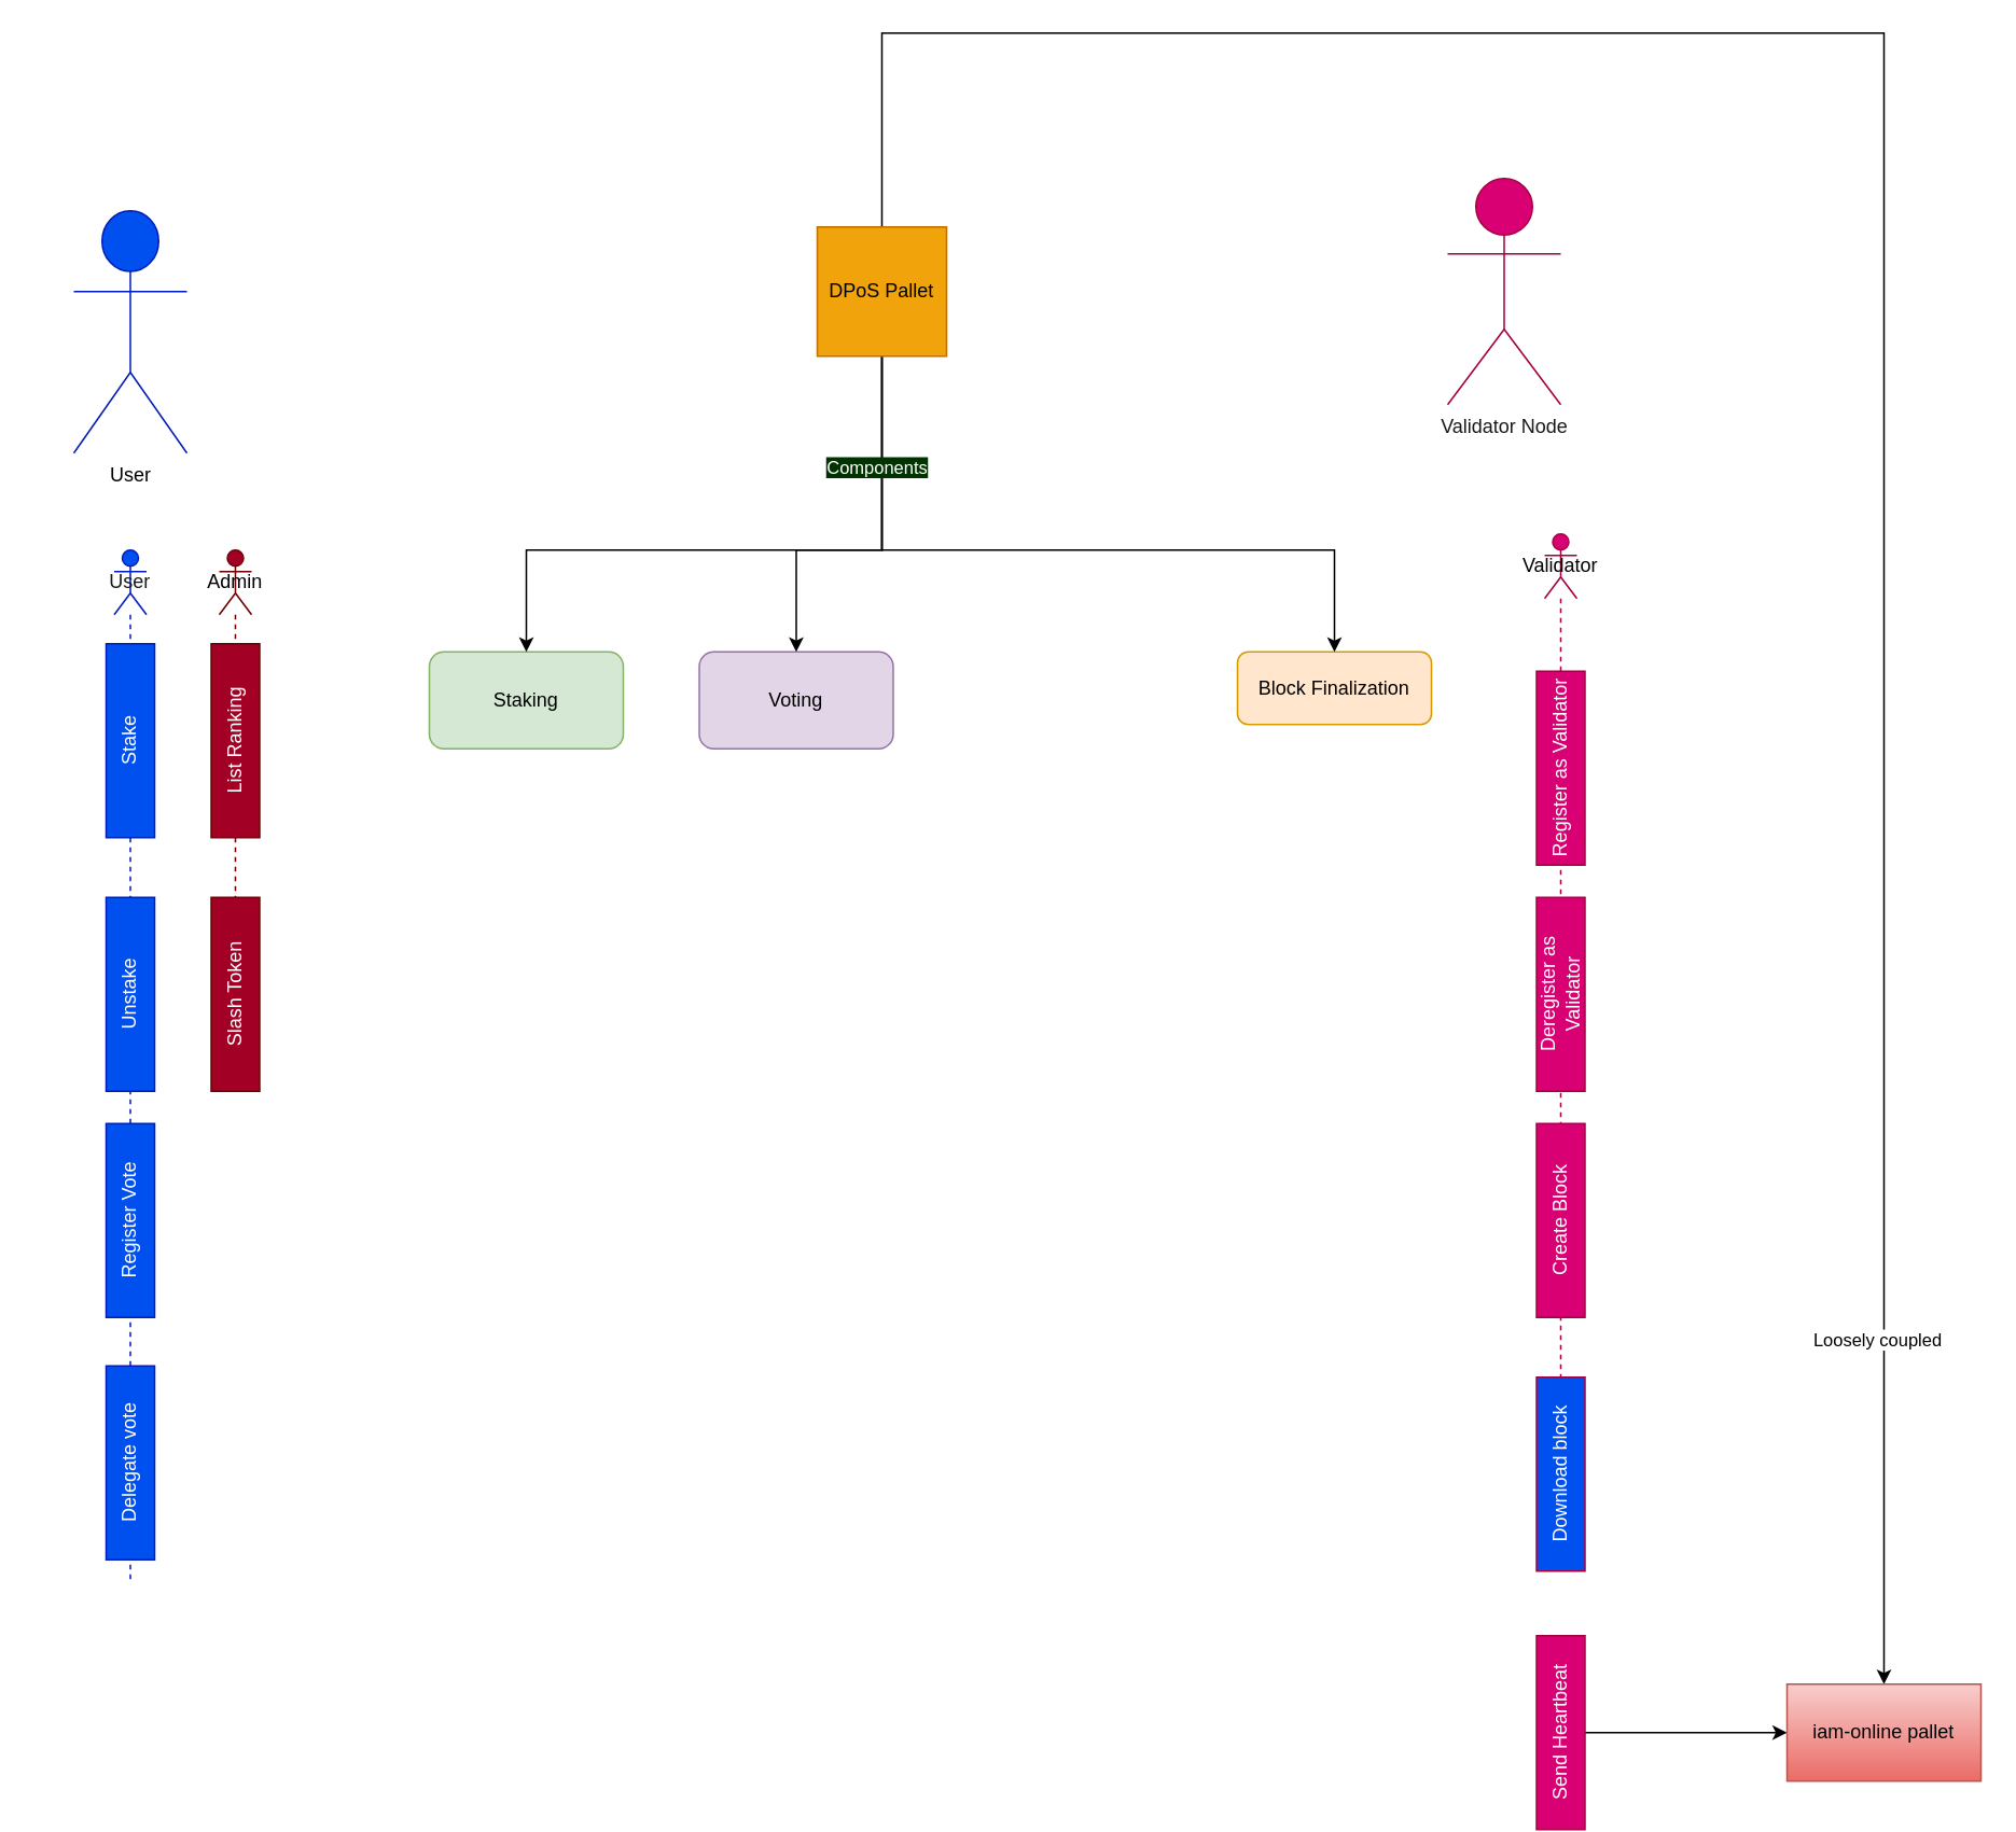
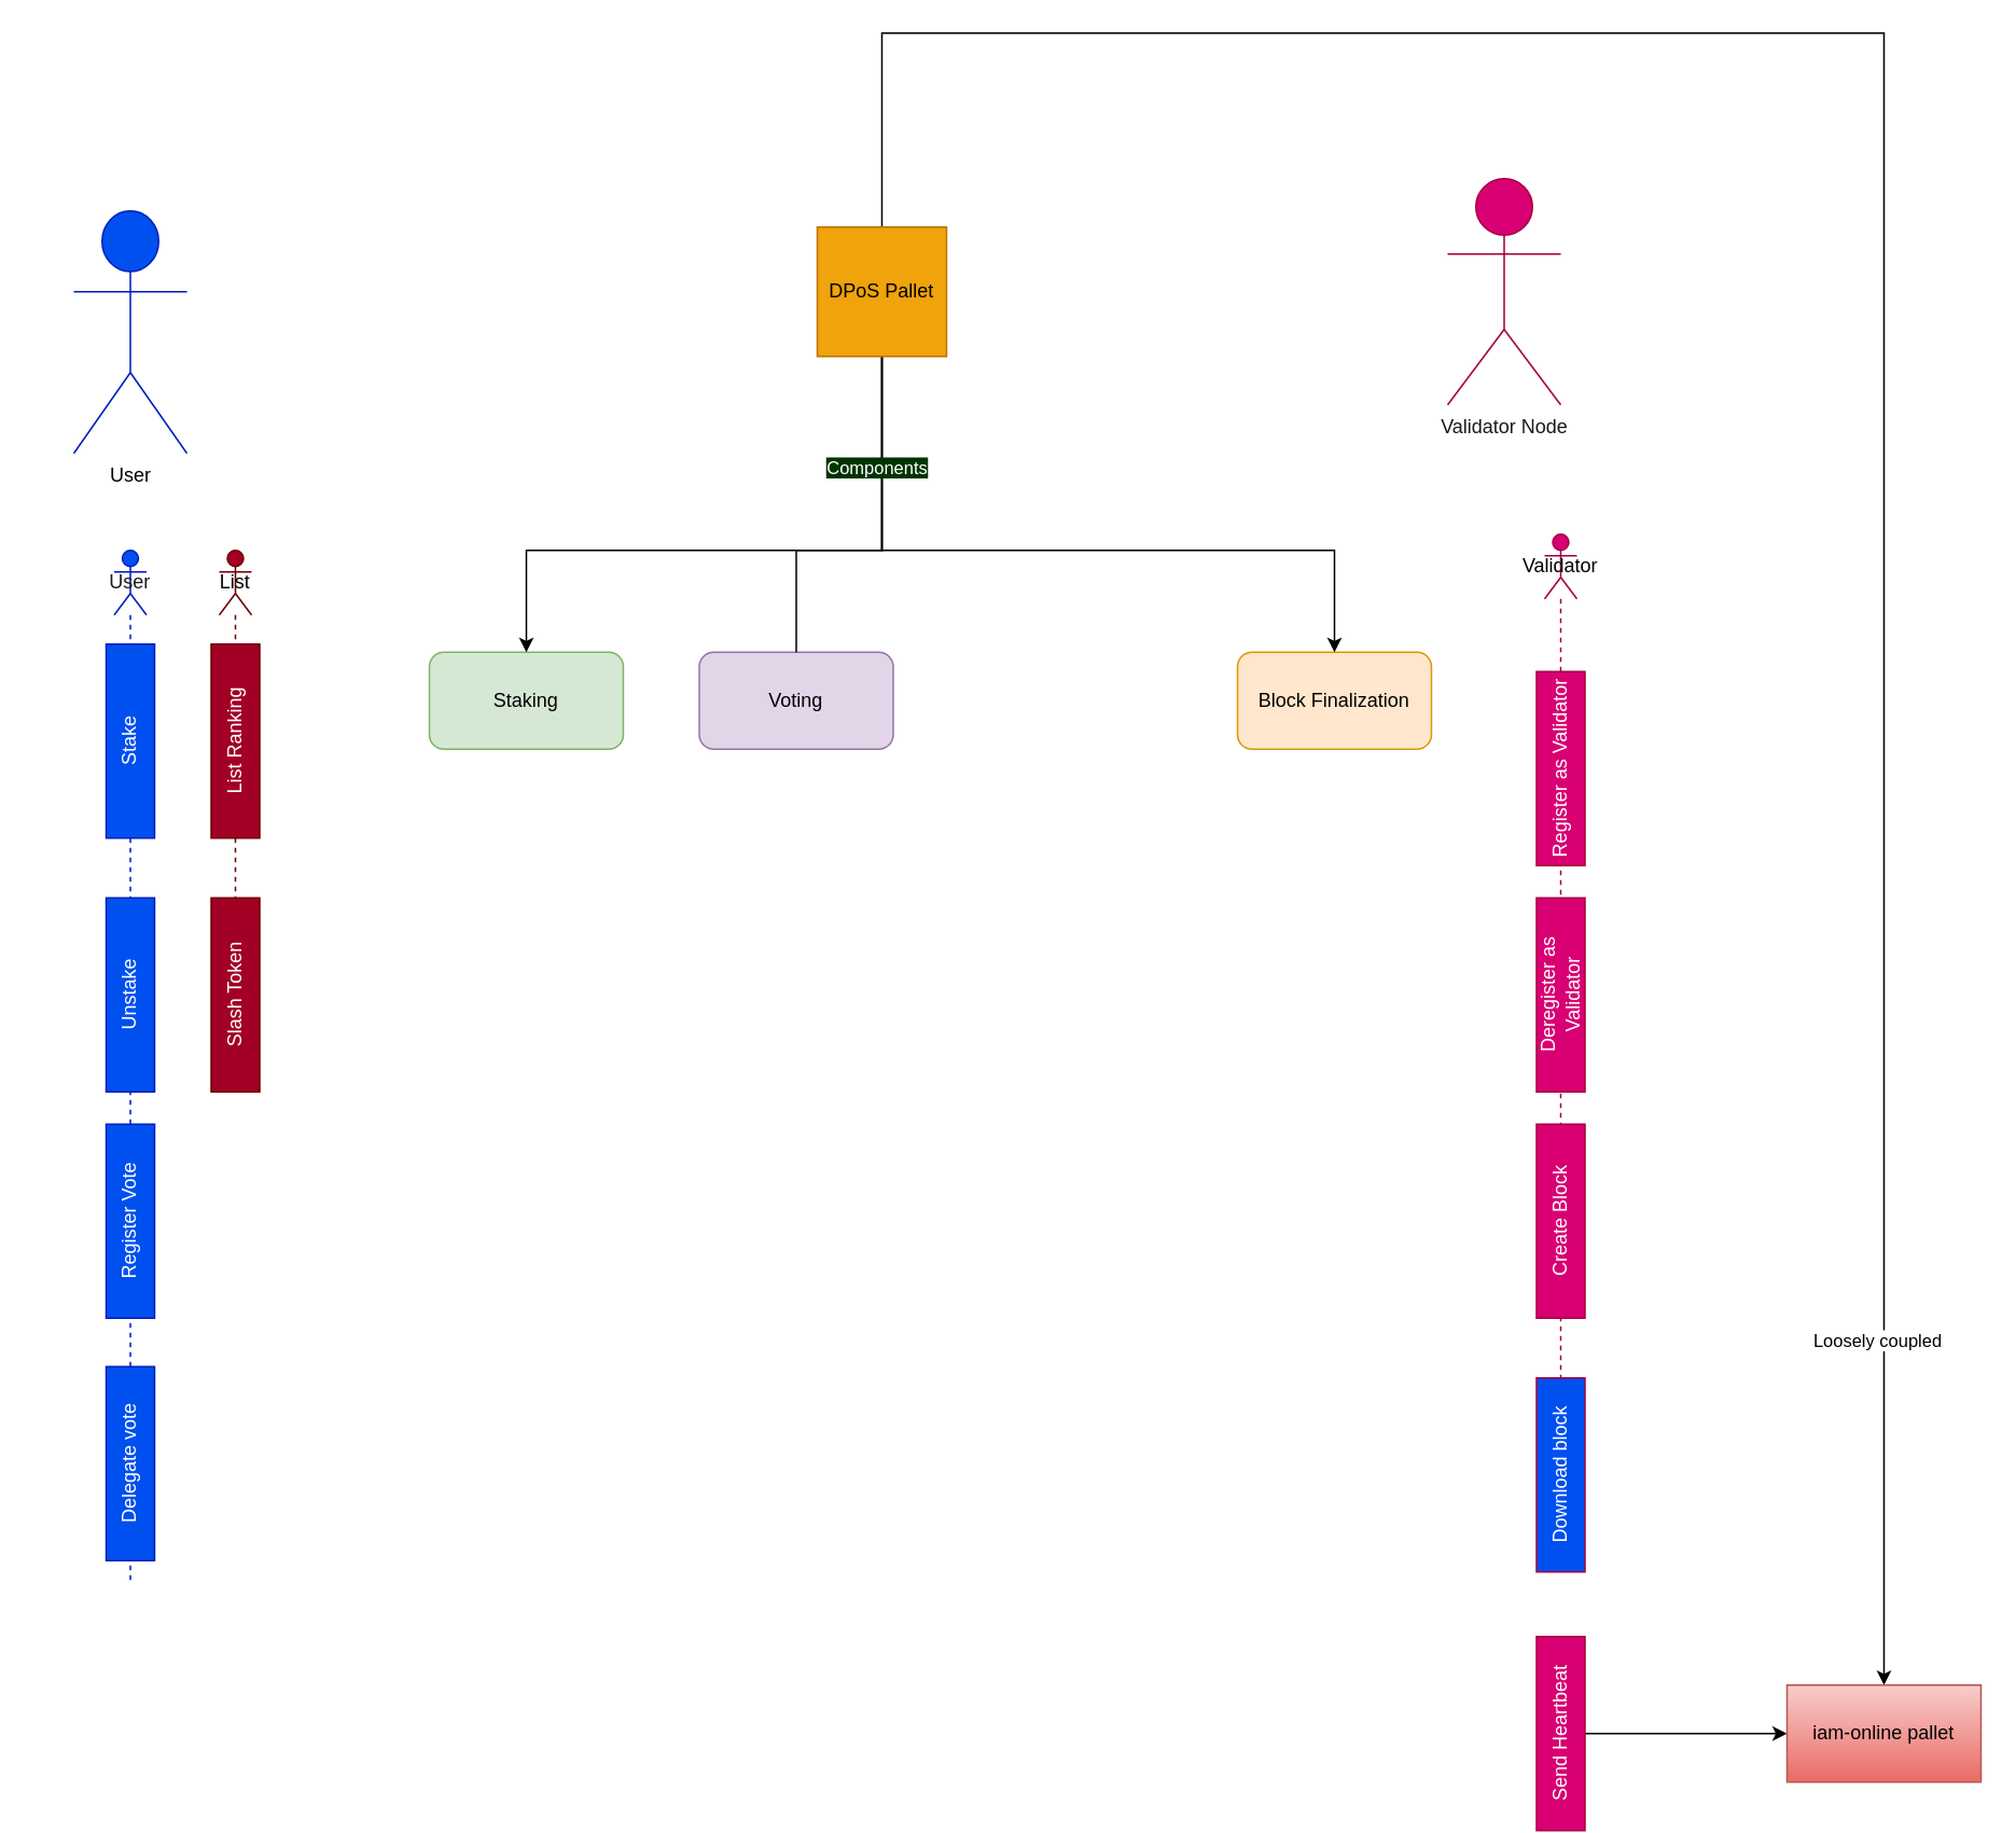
- <mxCell id="15" value="&lt;font color=&quot;#000000&quot;&gt;Admin&lt;/font&gt;" style="shape=umlLifeline;perimeter=lifelinePerimeter;whiteSpace=wrap;html=1;container=1;dropTarget=0;collapsible=0;recursiveResize=0;outlineConnect=0;portConstraint=eastwest;newEdgeStyle={&quot;edgeStyle&quot;:&quot;elbowEdgeStyle&quot;,&quot;elbow&quot;:&quot;vertical&quot;,&quot;curved&quot;:0,&quot;rounded&quot;:0};participant=umlActor;fillColor=#a20025;strokeColor=#6F0000;fontColor=#ffffff;" parent="1" vertex="1"><mxGeometry x="135" y="340" width="20" height="300" as="geometry" /></mxCell>
+ <mxCell id="15" value="&lt;font color=&quot;#000000&quot;&gt;List&lt;/font&gt;" style="shape=umlLifeline;perimeter=lifelinePerimeter;whiteSpace=wrap;html=1;container=1;dropTarget=0;collapsible=0;recursiveResize=0;outlineConnect=0;portConstraint=eastwest;newEdgeStyle={&quot;edgeStyle&quot;:&quot;elbowEdgeStyle&quot;,&quot;elbow&quot;:&quot;vertical&quot;,&quot;curved&quot;:0,&quot;rounded&quot;:0};participant=umlActor;fillColor=#a20025;strokeColor=#6F0000;fontColor=#ffffff;" parent="1" vertex="1"><mxGeometry x="135" y="340" width="20" height="300" as="geometry" /></mxCell>
- <mxCell id="18" style="edgeStyle=orthogonalEdgeStyle;rounded=0;orthogonalLoop=1;jettySize=auto;html=1;entryX=0.5;entryY=0;entryDx=0;entryDy=0;" parent="1" source="23" target="3" edge="1"><mxGeometry relative="1" as="geometry"><Array as="points"><mxPoint x="545" y="340" /><mxPoint x="492" y="340" /></Array></mxGeometry></mxCell>
+ <mxCell id="18" style="edgeStyle=orthogonalEdgeStyle;rounded=0;orthogonalLoop=1;jettySize=auto;html=1;entryX=0.5;entryY=0;entryDx=0;entryDy=0;endArrow=none;" parent="1" source="23" target="3" edge="1"><mxGeometry relative="1" as="geometry"><Array as="points"><mxPoint x="545" y="340" /><mxPoint x="492" y="340" /></Array></mxGeometry></mxCell>
- <mxCell id="4" value="Block Finalization" style="rounded=1;whiteSpace=wrap;html=1;fillColor=#ffe6cc;strokeColor=#d79b00;" parent="1" vertex="1"><mxGeometry x="765" y="403" width="120" height="45" as="geometry" /></mxCell>
+ <mxCell id="4" value="Block Finalization" style="rounded=1;whiteSpace=wrap;html=1;fillColor=#ffe6cc;strokeColor=#d79b00;" parent="1" vertex="1"><mxGeometry x="765" y="403" width="120" height="60" as="geometry" /></mxCell>
